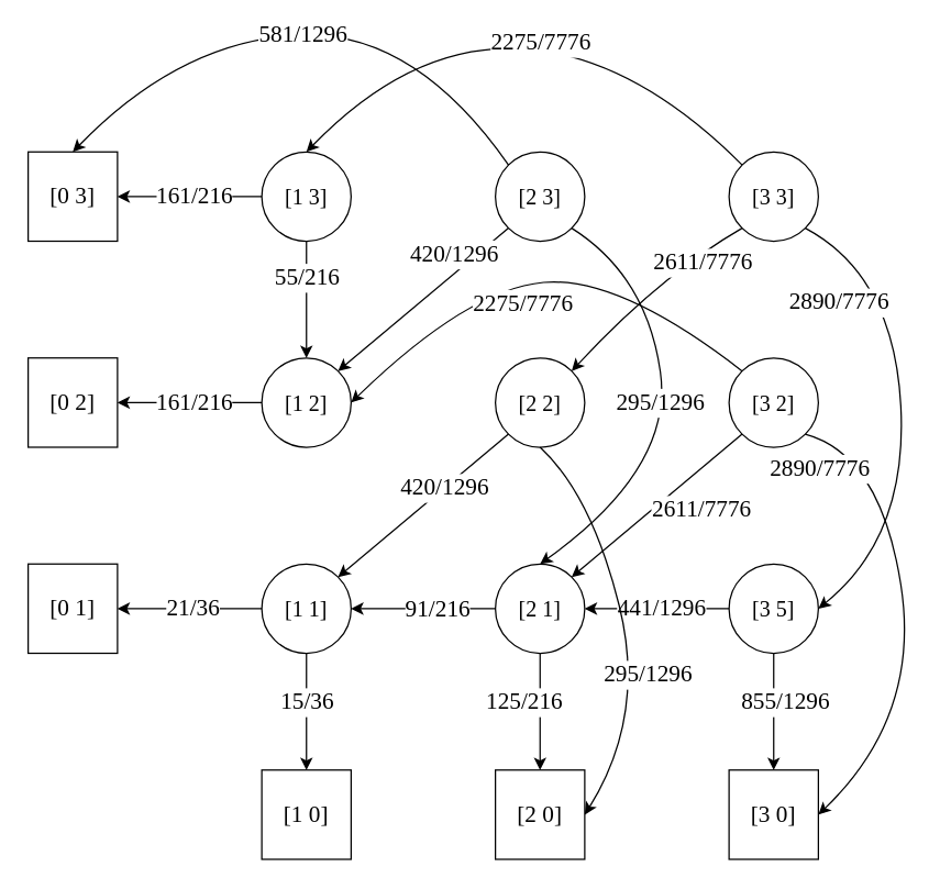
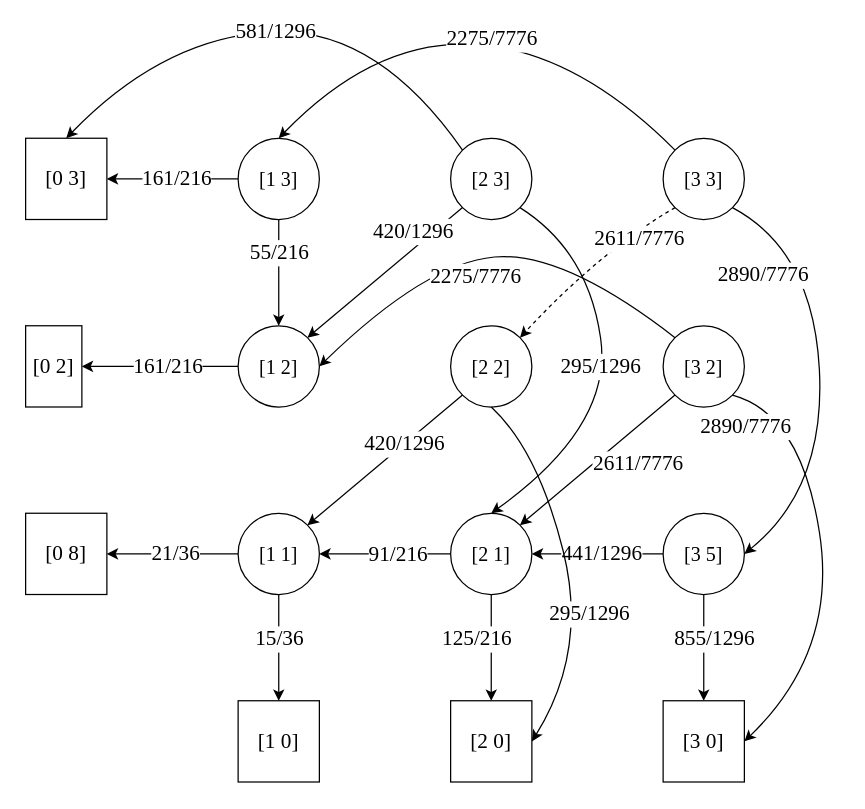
- <mxCell id="54" value="" style="curved=1;endArrow=classic;html=1;fontSize=17;exitX=0;exitY=1;exitDx=0;exitDy=0;entryX=1;entryY=0;entryDx=0;entryDy=0;" parent="1" source="2" target="7" edge="1"><mxGeometry width="50" height="50" relative="1" as="geometry"><mxPoint x="40" y="50" as="sourcePoint" /><mxPoint x="-10" y="50" as="targetPoint" /><Array as="points"><mxPoint x="480" y="200" /></Array></mxGeometry></mxCell>
+ <mxCell id="54" value="" style="curved=1;endArrow=classic;html=1;fontSize=17;exitX=0;exitY=1;exitDx=0;exitDy=0;entryX=1;entryY=0;entryDx=0;entryDy=0;dashed=1;" parent="1" source="2" target="7" edge="1"><mxGeometry width="50" height="50" relative="1" as="geometry"><mxPoint x="40" y="50" as="sourcePoint" /><mxPoint x="-10" y="50" as="targetPoint" /><Array as="points"><mxPoint x="480" y="200" /></Array></mxGeometry></mxCell>
- <mxCell id="12" value="&lt;font face=&quot;Lucida Console&quot; style=&quot;font-size: 17px&quot;&gt;[0 2]&lt;/font&gt;" style="whiteSpace=wrap;html=1;aspect=fixed;fontSize=17;" parent="1" vertex="1"><mxGeometry x="20" y="260" width="65" height="65" as="geometry" /></mxCell>
+ <mxCell id="12" value="&lt;font face=&quot;Lucida Console&quot; style=&quot;font-size: 17px&quot;&gt;[0 2]&lt;/font&gt;" style="whiteSpace=wrap;html=1;aspect=fixed;fontSize=17;" parent="1" vertex="1"><mxGeometry x="20" y="260" width="45" height="65" as="geometry" /></mxCell>
- <mxCell id="13" value="&lt;font face=&quot;Lucida Console&quot; style=&quot;font-size: 17px&quot;&gt;[0 1]&lt;/font&gt;" style="whiteSpace=wrap;html=1;aspect=fixed;fontSize=17;" parent="1" vertex="1"><mxGeometry x="20" y="410" width="65" height="65" as="geometry" /></mxCell>
+ <mxCell id="13" value="&lt;font face=&quot;Lucida Console&quot; style=&quot;font-size: 17px&quot;&gt;[0 8]&lt;/font&gt;" style="whiteSpace=wrap;html=1;aspect=fixed;fontSize=17;" parent="1" vertex="1"><mxGeometry x="20" y="410" width="65" height="65" as="geometry" /></mxCell>
